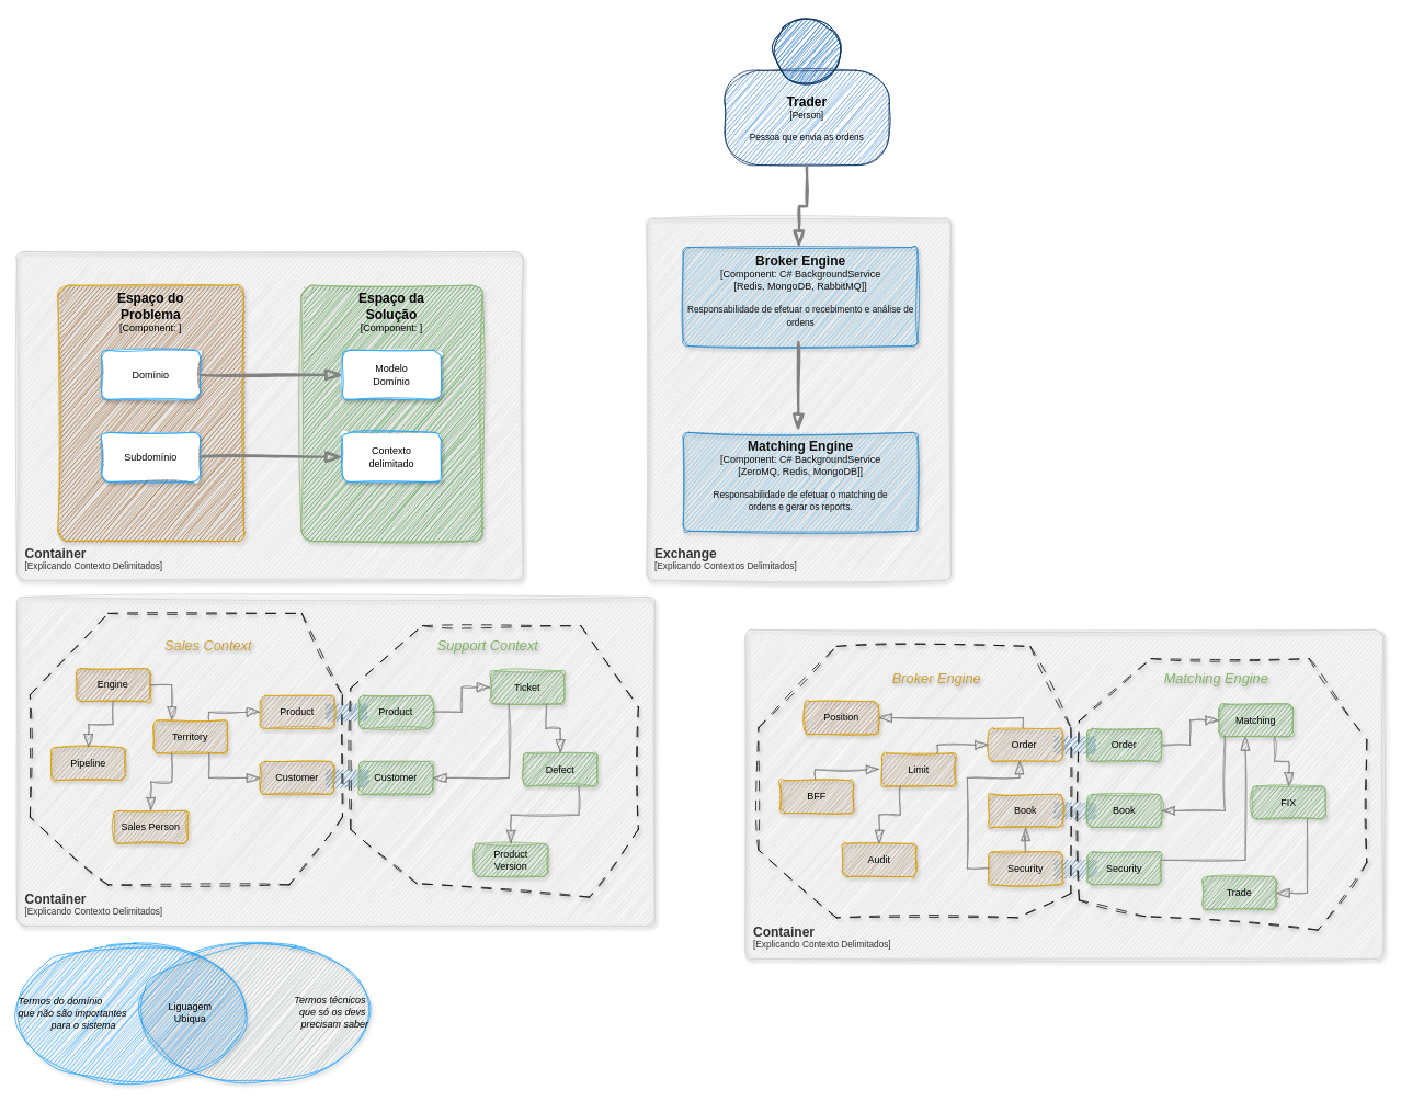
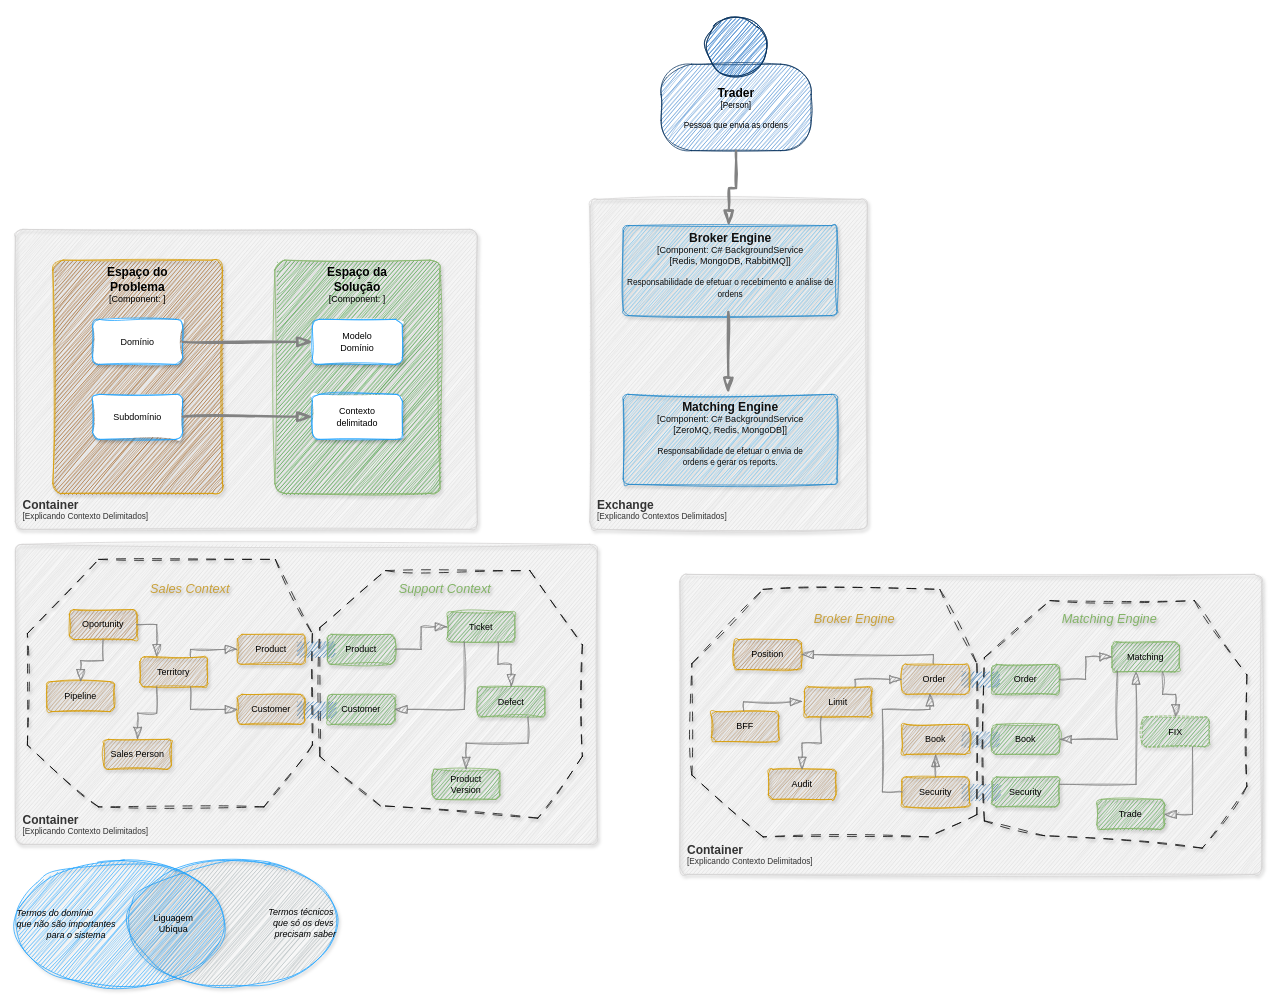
- <mxCell id="45" value="&lt;font style=&quot;font-size: 16px&quot;&gt;&lt;b&gt;Matching Engine&lt;/b&gt;&lt;/font&gt;&lt;div&gt;[Component: C# BackgroundService&#10;[ZeroMQ, Redis, MongoDB]]&lt;/div&gt;&lt;br&gt;&lt;div&gt;&lt;font style=&quot;font-size: 11px&quot;&gt;Responsabilidade de efetuar o matching de &#10;ordens e gerar os reports.&lt;/font&gt;&lt;/div&gt;" style="rounded=1;whiteSpace=wrap;html=1;labelBackgroundColor=none;fillColor=#63BEF2;fontColor=#100f0f;align=center;arcSize=6;strokeColor=#2086C9;metaEdit=1;resizable=1;points=[[0.25,0,0],[0.5,0,0],[0.75,0,0],[1,0.25,0],[1,0.5,0],[1,0.75,0],[0.75,1,0],[0.5,1,0],[0.25,1,0],[0,0.75,0],[0,0.5,0],[0,0.25,0]];resizeWidth=0;glass=0;shadow=1;sketch=1;curveFitting=1;jiggle=2;gradientColor=none;verticalAlign=top;movable=1;rotatable=1;deletable=1;editable=1;locked=0;connectable=1;" parent="1" vertex="1"><mxGeometry x="830.5" y="525" width="285" height="120" as="geometry" /></mxCell>
+ <mxCell id="45" value="&lt;font style=&quot;font-size: 16px&quot;&gt;&lt;b&gt;Matching Engine&lt;/b&gt;&lt;/font&gt;&lt;div&gt;[Component: C# BackgroundService&#10;[ZeroMQ, Redis, MongoDB]]&lt;/div&gt;&lt;br&gt;&lt;div&gt;&lt;font style=&quot;font-size: 11px&quot;&gt;Responsabilidade de efetuar o envia de &#10;ordens e gerar os reports.&lt;/font&gt;&lt;/div&gt;" style="rounded=1;whiteSpace=wrap;html=1;labelBackgroundColor=none;fillColor=#63BEF2;fontColor=#100f0f;align=center;arcSize=6;strokeColor=#2086C9;metaEdit=1;resizable=1;points=[[0.25,0,0],[0.5,0,0],[0.75,0,0],[1,0.25,0],[1,0.5,0],[1,0.75,0],[0.75,1,0],[0.5,1,0],[0.25,1,0],[0,0.75,0],[0,0.5,0],[0,0.25,0]];resizeWidth=0;glass=0;shadow=1;sketch=1;curveFitting=1;jiggle=2;gradientColor=none;verticalAlign=top;movable=1;rotatable=1;deletable=1;editable=1;locked=0;connectable=1;" parent="1" vertex="1"><mxGeometry x="830.5" y="525" width="285" height="120" as="geometry" /></mxCell>
- <mxCell id="21" value="Engine" style="rounded=1;whiteSpace=wrap;html=1;sketch=1;curveFitting=1;jiggle=2;shadow=1;strokeColor=#d79b00;fillColor=#a87743;" parent="1" vertex="1"><mxGeometry x="92" y="812" width="90" height="40" as="geometry" /></mxCell>
+ <mxCell id="21" value="Oportunity" style="rounded=1;whiteSpace=wrap;html=1;sketch=1;curveFitting=1;jiggle=2;shadow=1;strokeColor=#d79b00;fillColor=#a87743;" parent="1" vertex="1"><mxGeometry x="92" y="812" width="90" height="40" as="geometry" /></mxCell>
- <mxCell id="66" value="FIX" style="rounded=1;whiteSpace=wrap;html=1;sketch=1;curveFitting=1;jiggle=2;shadow=1;strokeColor=#82b366;fillColor=#429d3d;" vertex="1" parent="1"><mxGeometry x="1522" y="955" width="90" height="40" as="geometry" /></mxCell>
+ <mxCell id="66" value="FIX" style="rounded=1;whiteSpace=wrap;html=1;sketch=1;curveFitting=1;jiggle=2;shadow=1;strokeColor=#82b366;fillColor=#429d3d;dashed=1;" vertex="1" parent="1"><mxGeometry x="1522" y="955" width="90" height="40" as="geometry" /></mxCell>
